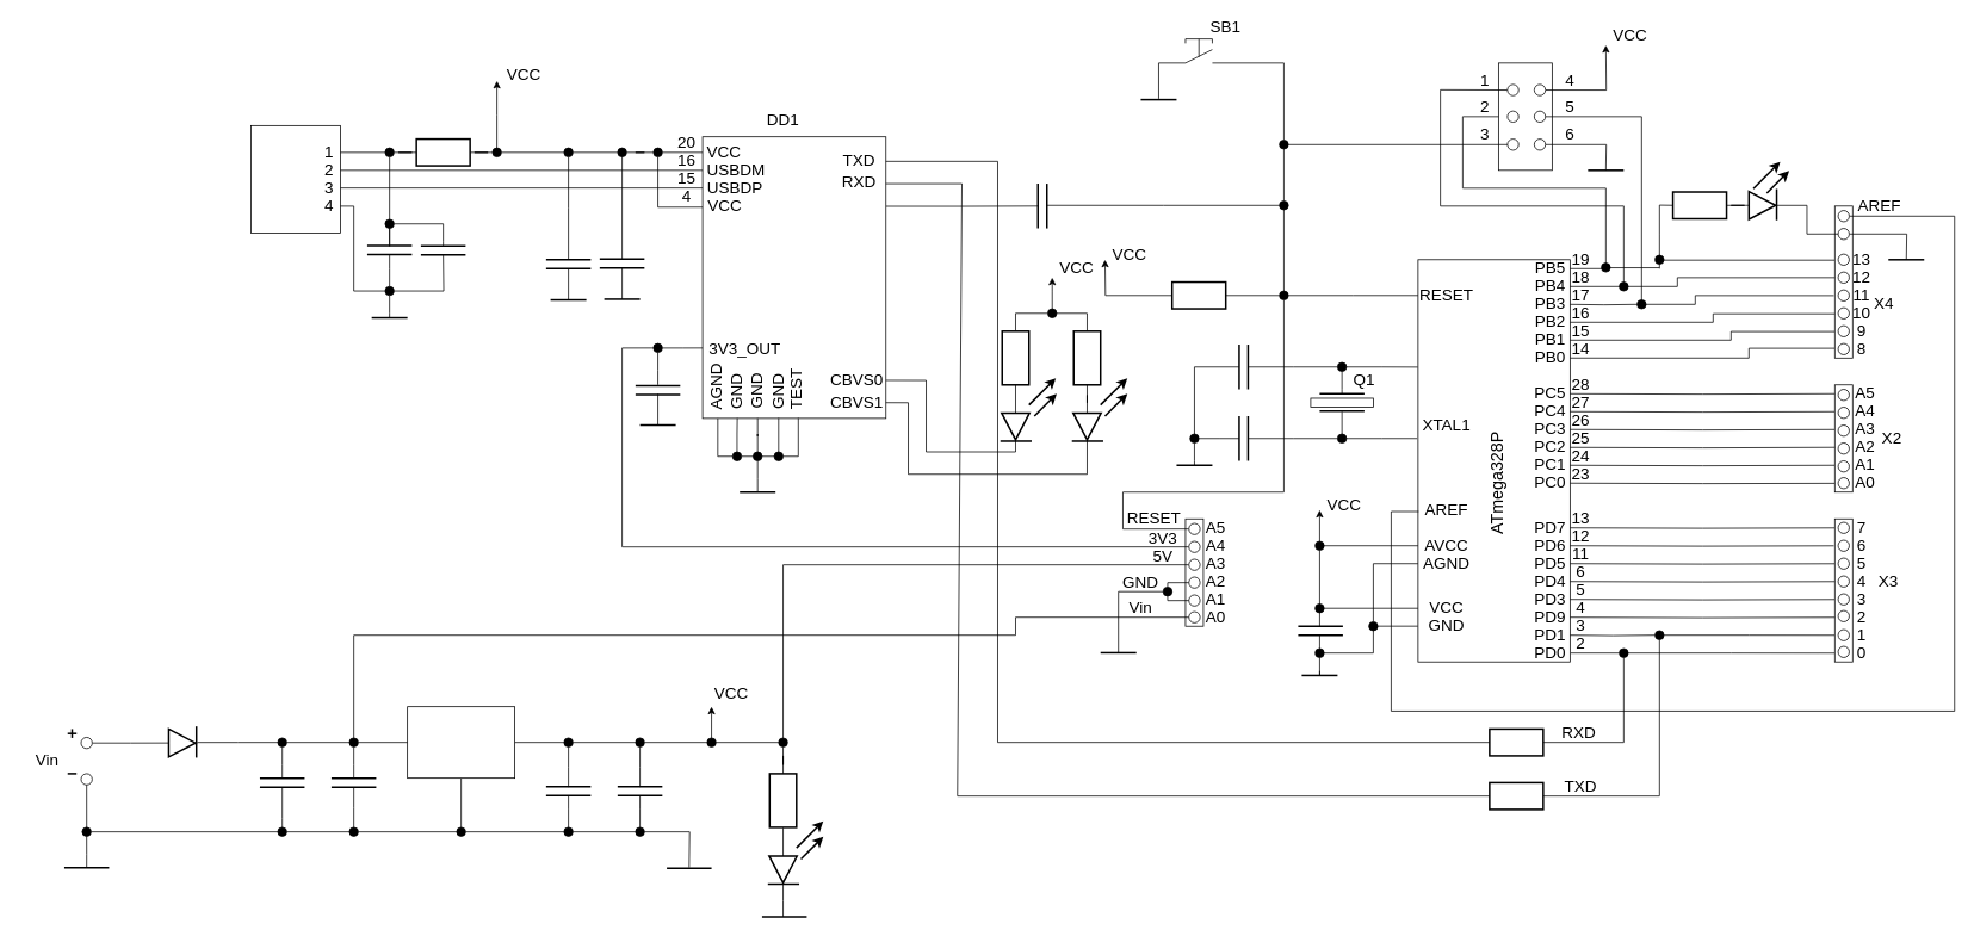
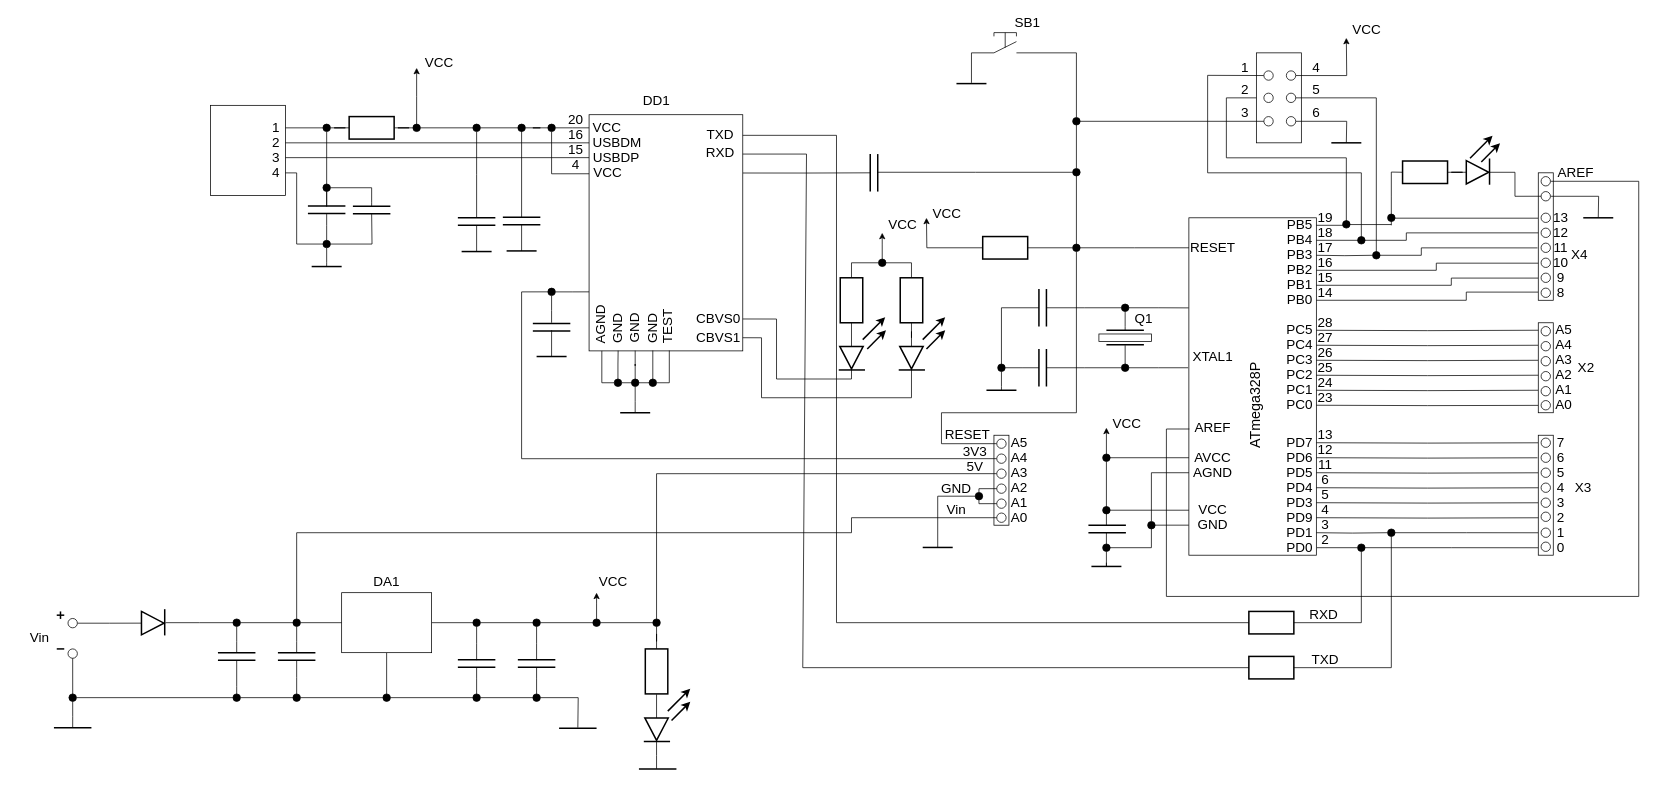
- <mxCell id="227" value="3V3_OUT" style="text;html=1;strokeColor=none;fillColor=none;align=center;verticalAlign=middle;whiteSpace=wrap;rounded=0;fontSize=18;" vertex="1" parent="1"><mxGeometry x="800" y="380" width="65" height="20" as="geometry" /></mxCell>
+ <mxCell id="357" value="&lt;font style=&quot;font-size: 18px&quot;&gt;DA1&lt;/font&gt;" style="text;html=1;strokeColor=none;fillColor=none;align=center;verticalAlign=middle;whiteSpace=wrap;rounded=0;fontSize=18;" vertex="1" parent="1"><mxGeometry x="495" y="765" width="40" height="20" as="geometry" /></mxCell>
